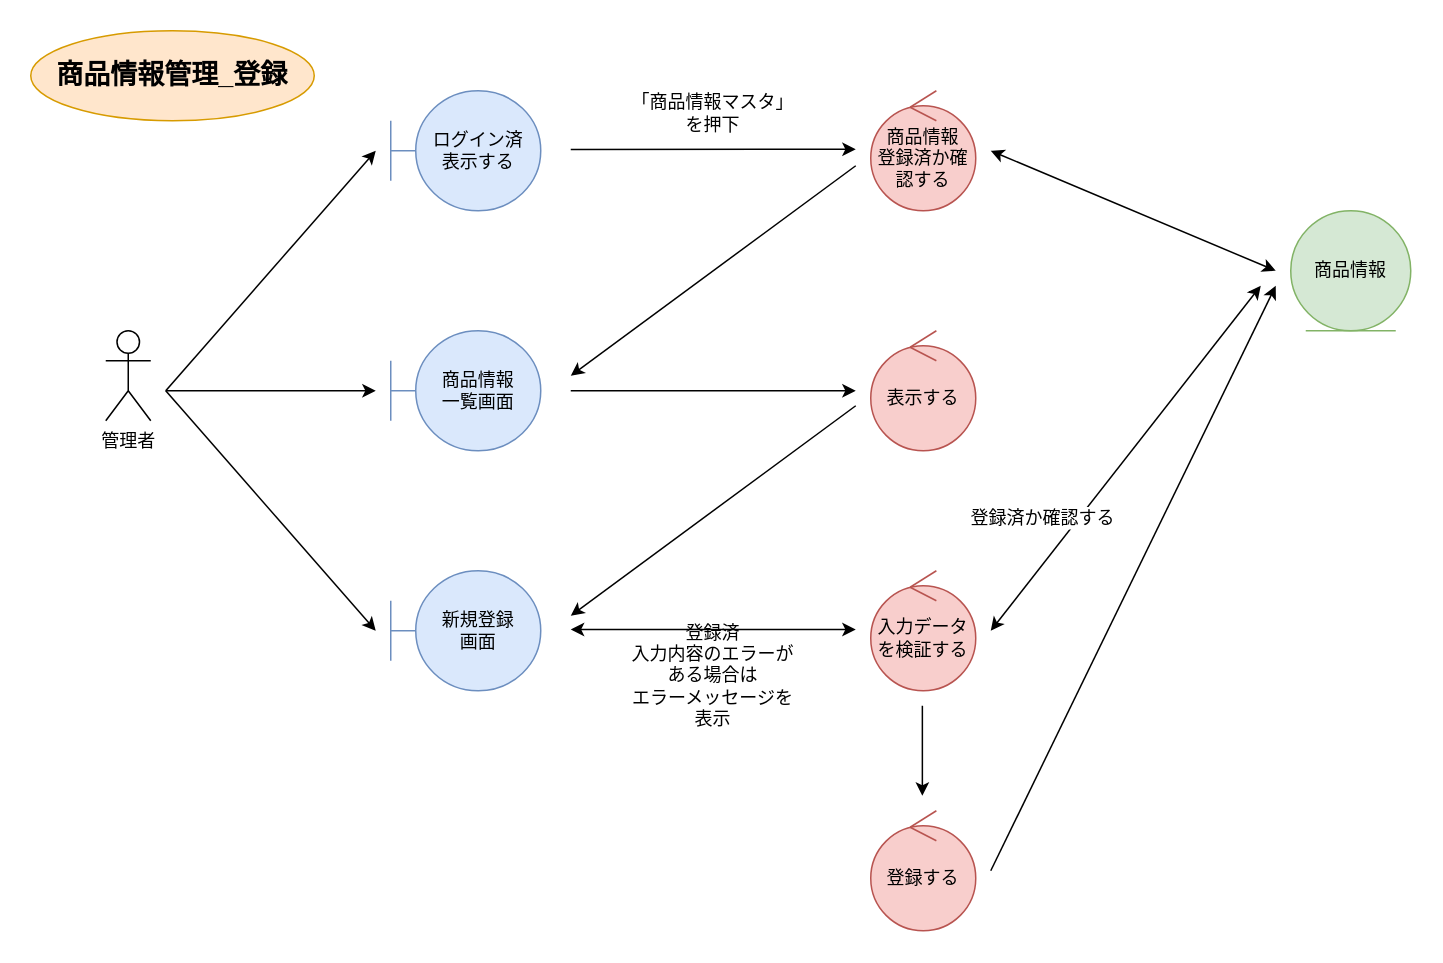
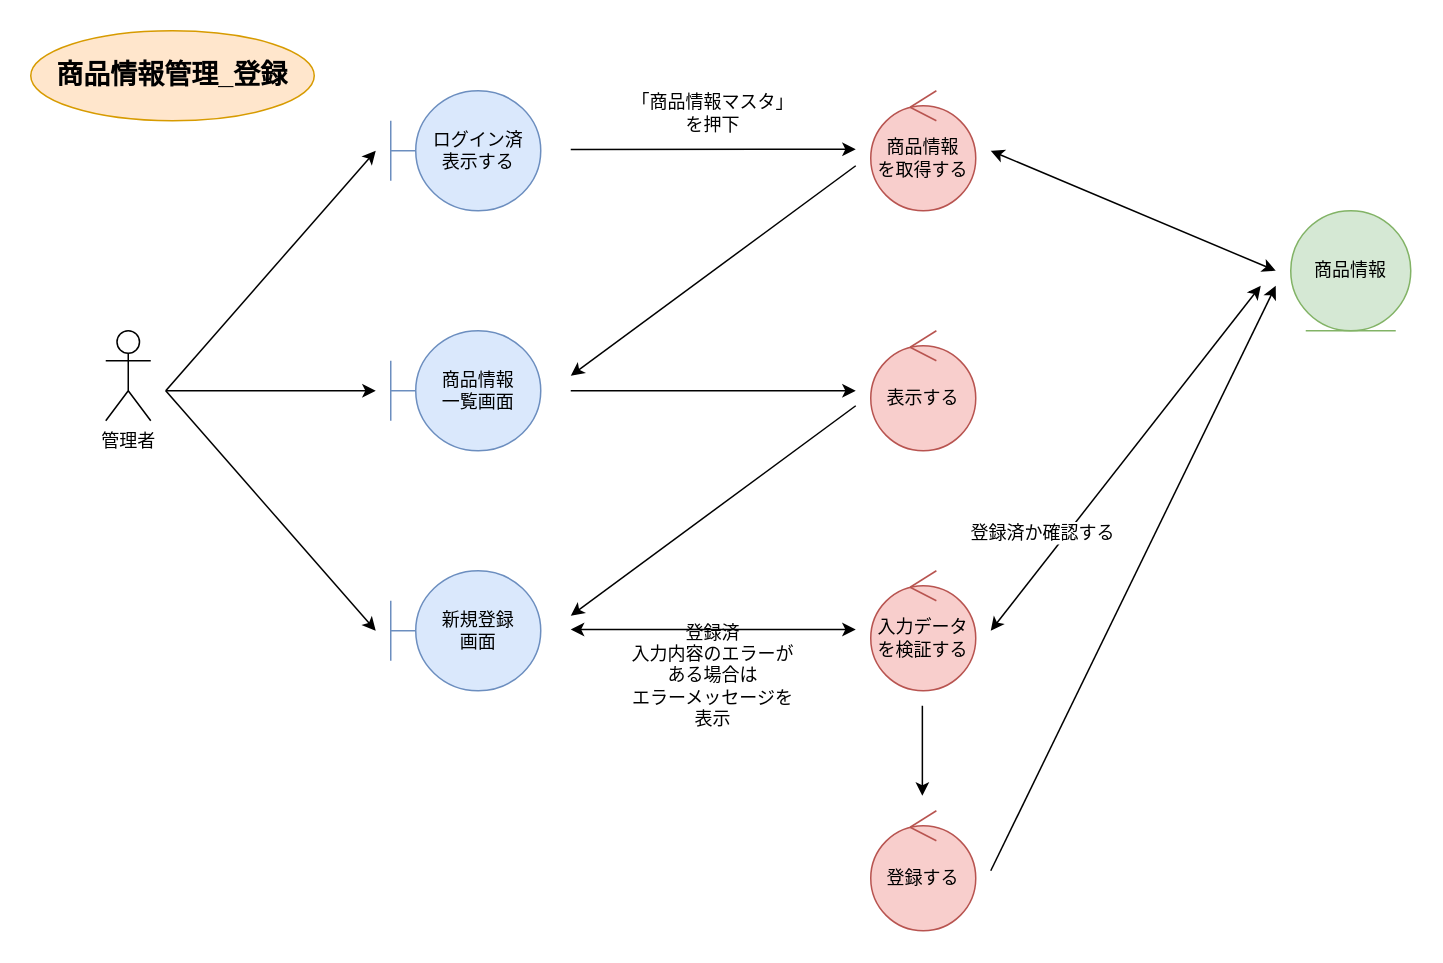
- <mxCell id="7" value="商品情報&lt;br&gt;登録済か確認する" style="ellipse;shape=umlControl;whiteSpace=wrap;html=1;fillColor=#f8cecc;strokeColor=#b85450;" parent="1" vertex="1"><mxGeometry x="580" y="60" width="70" height="80" as="geometry" /></mxCell>
+ <mxCell id="7" value="商品情報&lt;br&gt;を取得する" style="ellipse;shape=umlControl;whiteSpace=wrap;html=1;fillColor=#f8cecc;strokeColor=#b85450;" parent="1" vertex="1"><mxGeometry x="580" y="60" width="70" height="80" as="geometry" /></mxCell>
- <mxCell id="24" value="登録済か確認する" style="text;html=1;strokeColor=none;fillColor=none;align=center;verticalAlign=middle;whiteSpace=wrap;rounded=0;labelBackgroundColor=default;" parent="1" vertex="1"><mxGeometry x="640" y="330" width="110" height="30" as="geometry" /></mxCell>
+ <mxCell id="24" value="登録済か確認する" style="text;html=1;strokeColor=none;fillColor=none;align=center;verticalAlign=middle;whiteSpace=wrap;rounded=0;labelBackgroundColor=default;" parent="1" vertex="1"><mxGeometry x="640" y="340" width="110" height="30" as="geometry" /></mxCell>
